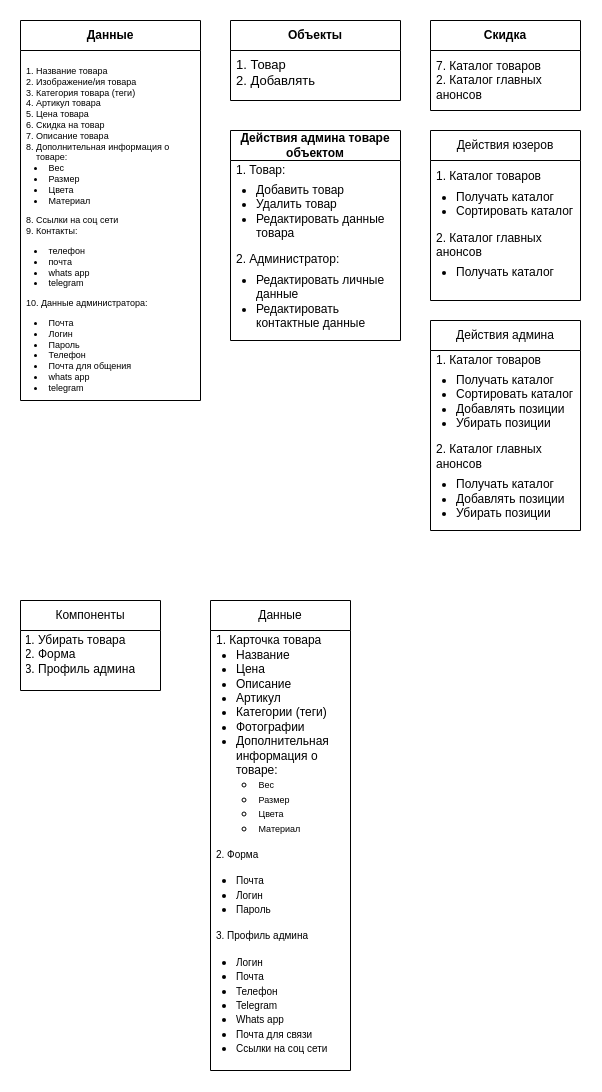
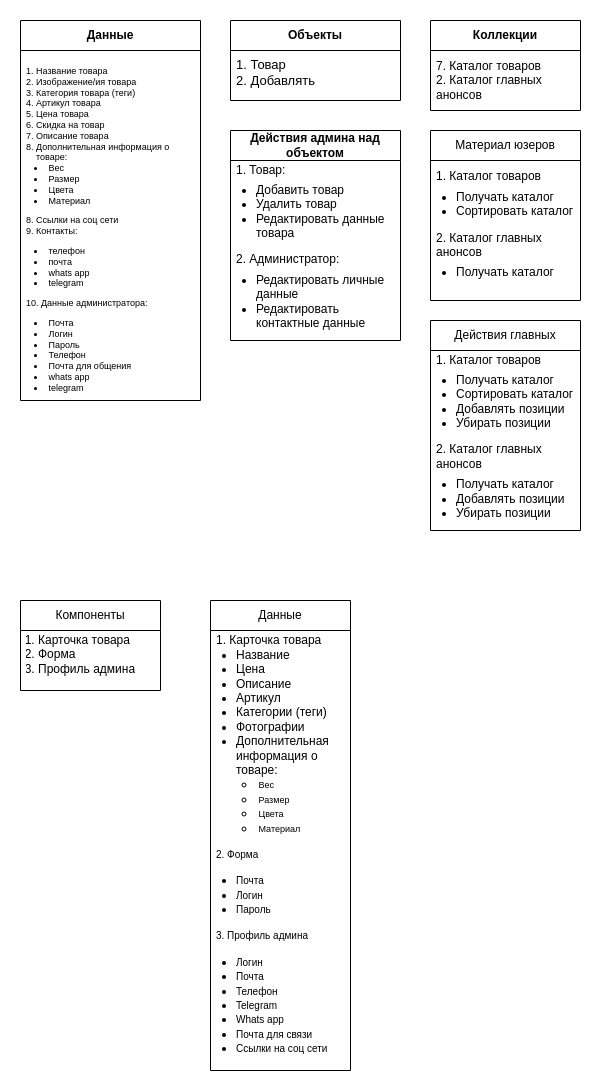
- <mxCell id="6" value="&lt;b&gt;Скидка&lt;/b&gt;" style="swimlane;fontStyle=0;childLayout=stackLayout;horizontal=1;startSize=30;horizontalStack=0;resizeParent=1;resizeParentMax=0;resizeLast=0;collapsible=1;marginBottom=0;whiteSpace=wrap;html=1;" vertex="1" parent="1"><mxGeometry x="430" y="20" width="150" height="90" as="geometry" /></mxCell>
+ <mxCell id="6" value="&lt;b&gt;Коллекции&lt;/b&gt;" style="swimlane;fontStyle=0;childLayout=stackLayout;horizontal=1;startSize=30;horizontalStack=0;resizeParent=1;resizeParentMax=0;resizeLast=0;collapsible=1;marginBottom=0;whiteSpace=wrap;html=1;" vertex="1" parent="1"><mxGeometry x="430" y="20" width="150" height="90" as="geometry" /></mxCell>
- <mxCell id="8" value="&lt;b&gt;Действия админа товаре объектом&lt;/b&gt;" style="swimlane;fontStyle=0;childLayout=stackLayout;horizontal=1;startSize=30;horizontalStack=0;resizeParent=1;resizeParentMax=0;resizeLast=0;collapsible=1;marginBottom=0;whiteSpace=wrap;html=1;" vertex="1" parent="1"><mxGeometry x="230" y="130" width="170" height="210" as="geometry" /></mxCell>
+ <mxCell id="8" value="&lt;b&gt;Действия админа над объектом&lt;/b&gt;" style="swimlane;fontStyle=0;childLayout=stackLayout;horizontal=1;startSize=30;horizontalStack=0;resizeParent=1;resizeParentMax=0;resizeLast=0;collapsible=1;marginBottom=0;whiteSpace=wrap;html=1;" vertex="1" parent="1"><mxGeometry x="230" y="130" width="170" height="210" as="geometry" /></mxCell>
- <mxCell id="10" value="Действия юзеров" style="swimlane;fontStyle=0;childLayout=stackLayout;horizontal=1;startSize=30;horizontalStack=0;resizeParent=1;resizeParentMax=0;resizeLast=0;collapsible=1;marginBottom=0;whiteSpace=wrap;html=1;" vertex="1" parent="1"><mxGeometry x="430" y="130" width="150" height="170" as="geometry" /></mxCell>
+ <mxCell id="10" value="Материал юзеров" style="swimlane;fontStyle=0;childLayout=stackLayout;horizontal=1;startSize=30;horizontalStack=0;resizeParent=1;resizeParentMax=0;resizeLast=0;collapsible=1;marginBottom=0;whiteSpace=wrap;html=1;" vertex="1" parent="1"><mxGeometry x="430" y="130" width="150" height="170" as="geometry" /></mxCell>
- <mxCell id="12" value="Действия админа" style="swimlane;fontStyle=0;childLayout=stackLayout;horizontal=1;startSize=30;horizontalStack=0;resizeParent=1;resizeParentMax=0;resizeLast=0;collapsible=1;marginBottom=0;whiteSpace=wrap;html=1;" vertex="1" parent="1"><mxGeometry x="430" y="320" width="150" height="210" as="geometry" /></mxCell>
+ <mxCell id="12" value="Действия главных" style="swimlane;fontStyle=0;childLayout=stackLayout;horizontal=1;startSize=30;horizontalStack=0;resizeParent=1;resizeParentMax=0;resizeLast=0;collapsible=1;marginBottom=0;whiteSpace=wrap;html=1;" vertex="1" parent="1"><mxGeometry x="430" y="320" width="150" height="210" as="geometry" /></mxCell>
- <mxCell id="15" value="&lt;ol style=&quot;padding-left: 12px; margin-top: 0px;&quot;&gt;&lt;li&gt;Убирать товара&lt;/li&gt;&lt;li&gt;Форма&lt;/li&gt;&lt;li&gt;Профиль админа&lt;/li&gt;&lt;/ol&gt;" style="text;strokeColor=none;fillColor=none;align=left;verticalAlign=middle;spacingLeft=4;spacingRight=4;overflow=hidden;points=[[0,0.5],[1,0.5]];portConstraint=eastwest;rotatable=0;whiteSpace=wrap;html=1;" vertex="1" parent="14"><mxGeometry y="30" width="140" height="60" as="geometry" /></mxCell>
+ <mxCell id="15" value="&lt;ol style=&quot;padding-left: 12px; margin-top: 0px;&quot;&gt;&lt;li&gt;Карточка товара&lt;/li&gt;&lt;li&gt;Форма&lt;/li&gt;&lt;li&gt;Профиль админа&lt;/li&gt;&lt;/ol&gt;" style="text;strokeColor=none;fillColor=none;align=left;verticalAlign=middle;spacingLeft=4;spacingRight=4;overflow=hidden;points=[[0,0.5],[1,0.5]];portConstraint=eastwest;rotatable=0;whiteSpace=wrap;html=1;" vertex="1" parent="14"><mxGeometry y="30" width="140" height="60" as="geometry" /></mxCell>
